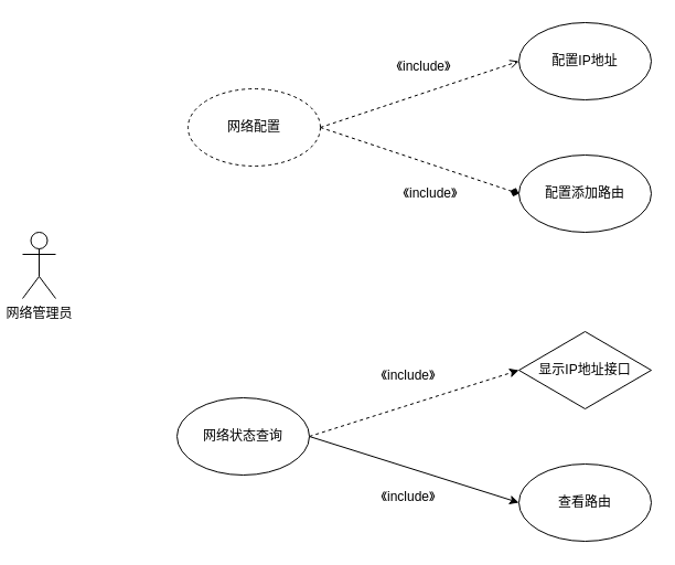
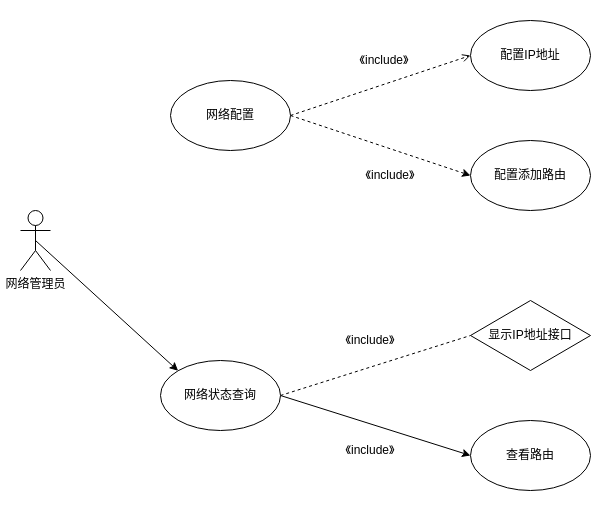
- <mxCell id="5" value="网络配置" style="ellipse;whiteSpace=wrap;html=1;dashed=1;" vertex="1" parent="1"><mxGeometry x="170" y="80" width="120" height="70" as="geometry" /></mxCell>
+ <mxCell id="5" value="网络配置" style="ellipse;whiteSpace=wrap;html=1;" vertex="1" parent="1"><mxGeometry x="170" y="80" width="120" height="70" as="geometry" /></mxCell>
- <mxCell id="4" style="edgeStyle=none;rounded=0;orthogonalLoop=1;jettySize=auto;html=1;exitX=1;exitY=0.5;exitDx=0;exitDy=0;entryX=0;entryY=0.5;entryDx=0;entryDy=0;startArrow=none;startFill=0;endArrow=diamond;endFill=1;dashed=1;" edge="1" parent="1" source="5" target="10"><mxGeometry relative="1" as="geometry" /></mxCell>
+ <mxCell id="4" style="edgeStyle=none;rounded=0;orthogonalLoop=1;jettySize=auto;html=1;exitX=1;exitY=0.5;exitDx=0;exitDy=0;entryX=0;entryY=0.5;entryDx=0;entryDy=0;startArrow=none;startFill=0;endArrow=classic;endFill=1;dashed=1;" edge="1" parent="1" source="5" target="10"><mxGeometry relative="1" as="geometry" /></mxCell>
+ <mxCell id="14" style="edgeStyle=none;rounded=0;orthogonalLoop=1;jettySize=auto;html=1;exitX=0.5;exitY=0.5;exitDx=0;exitDy=0;exitPerimeter=0;entryX=0;entryY=0;entryDx=0;entryDy=0;" edge="1" parent="1" source="2" target="8"><mxGeometry relative="1" as="geometry"><mxPoint x="150" y="280" as="sourcePoint" /><mxPoint x="304.618" y="180.886" as="targetPoint" /></mxGeometry></mxCell>
- <mxCell id="6" value="" style="edgeStyle=none;rounded=0;orthogonalLoop=1;jettySize=auto;exitX=1;exitY=0.5;exitDx=0;exitDy=0;entryX=0;entryY=0.5;entryDx=0;entryDy=0;startArrow=none;startFill=0;endArrow=classic;endFill=1;dashed=1;align=center;html=1;" edge="1" parent="1" source="8" target="11"><mxGeometry relative="1" as="geometry" /></mxCell>
+ <mxCell id="6" value="" style="edgeStyle=none;rounded=0;orthogonalLoop=1;jettySize=auto;exitX=1;exitY=0.5;exitDx=0;exitDy=0;entryX=0;entryY=0.5;entryDx=0;entryDy=0;startArrow=none;startFill=0;endArrow=none;endFill=1;dashed=1;align=center;html=1;" edge="1" parent="1" source="8" target="11"><mxGeometry relative="1" as="geometry" /></mxCell>
